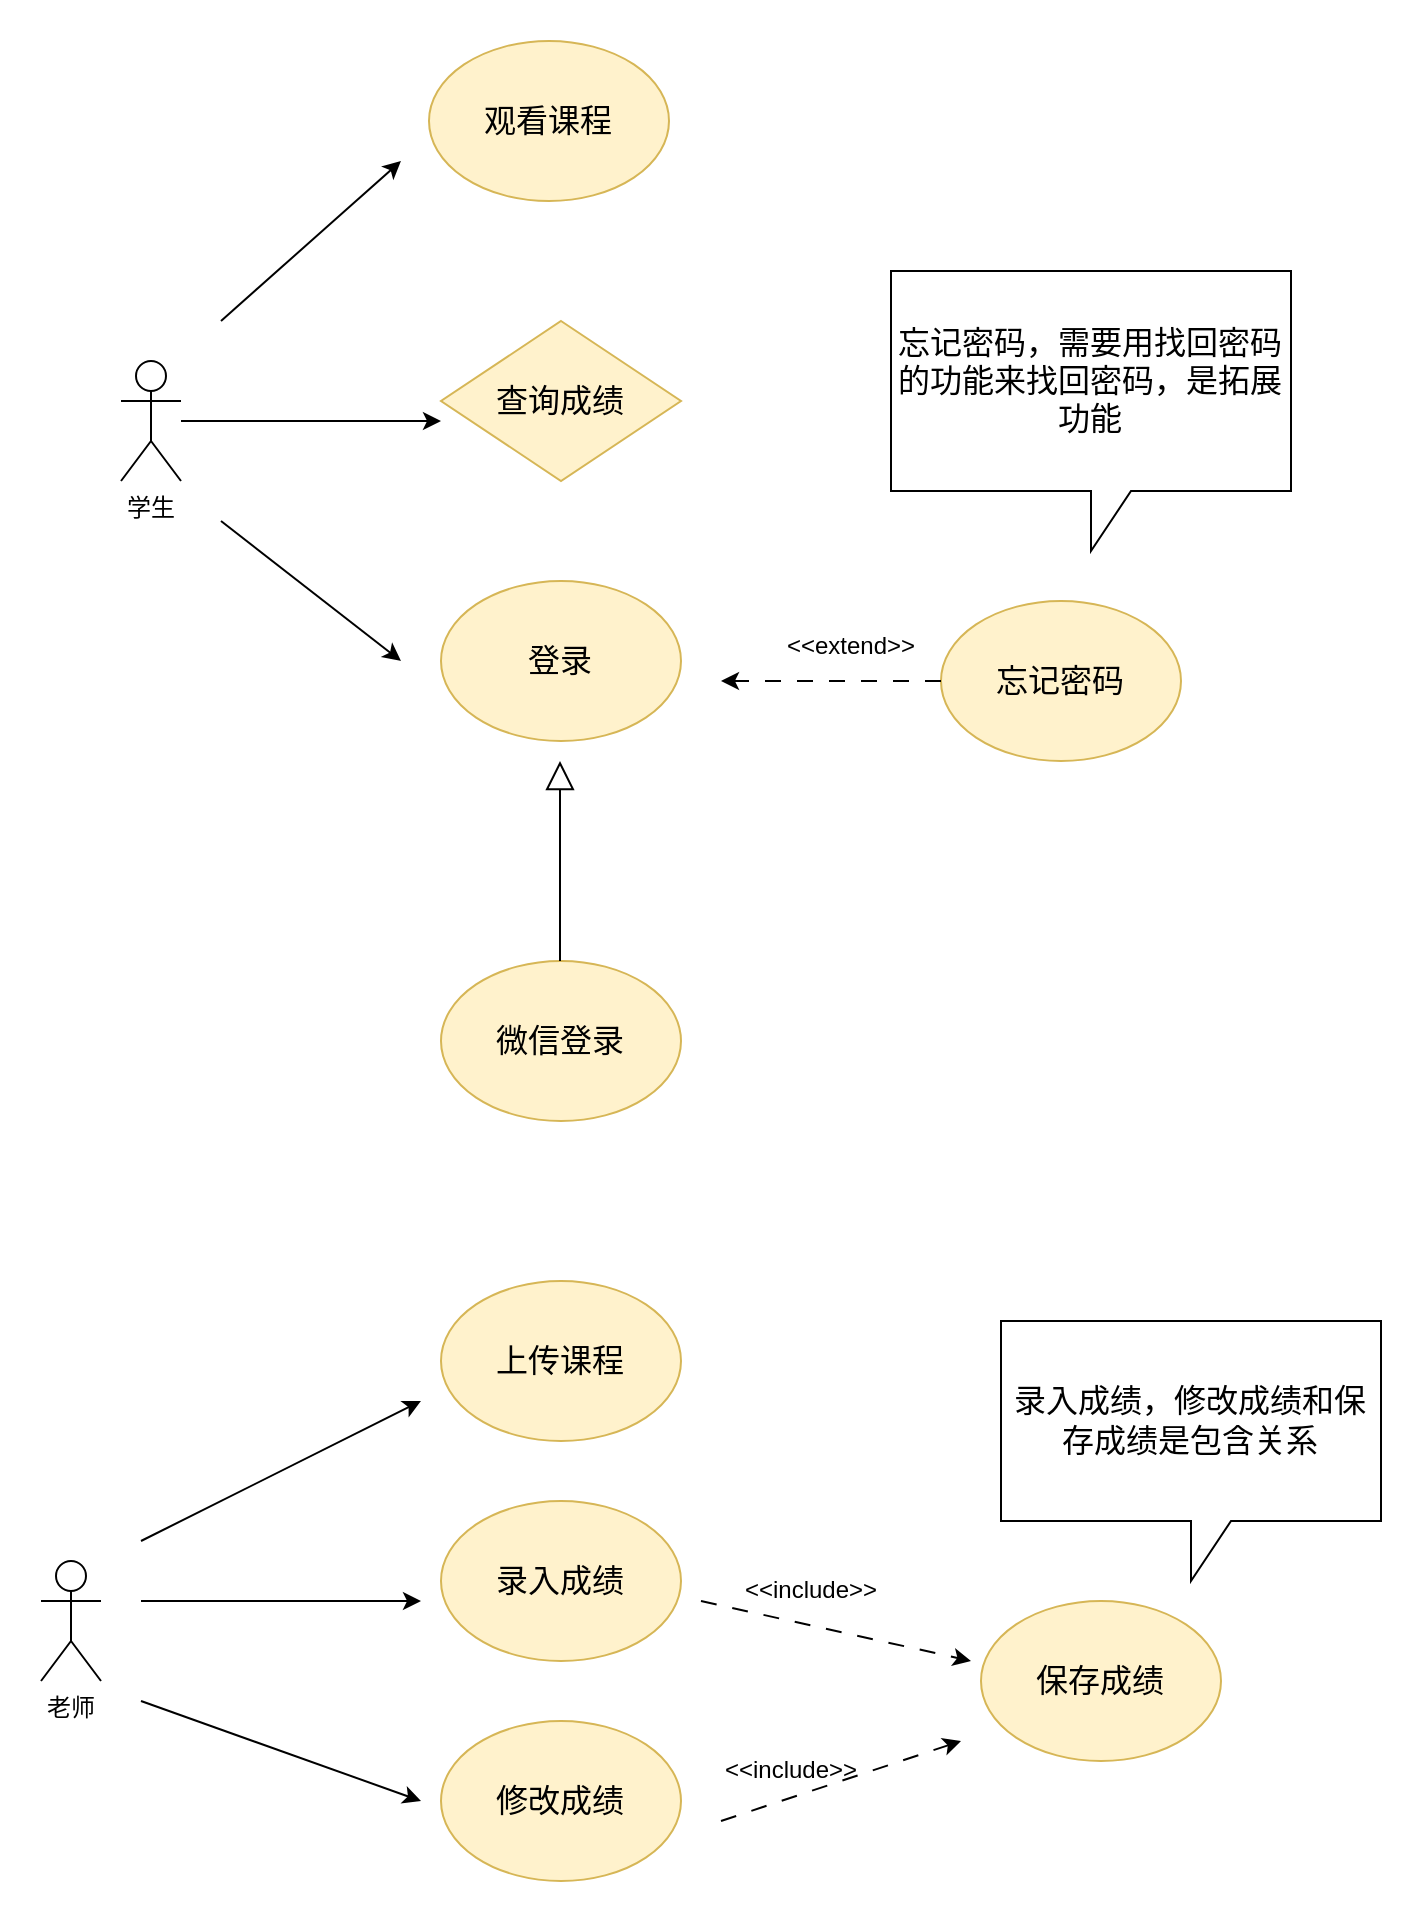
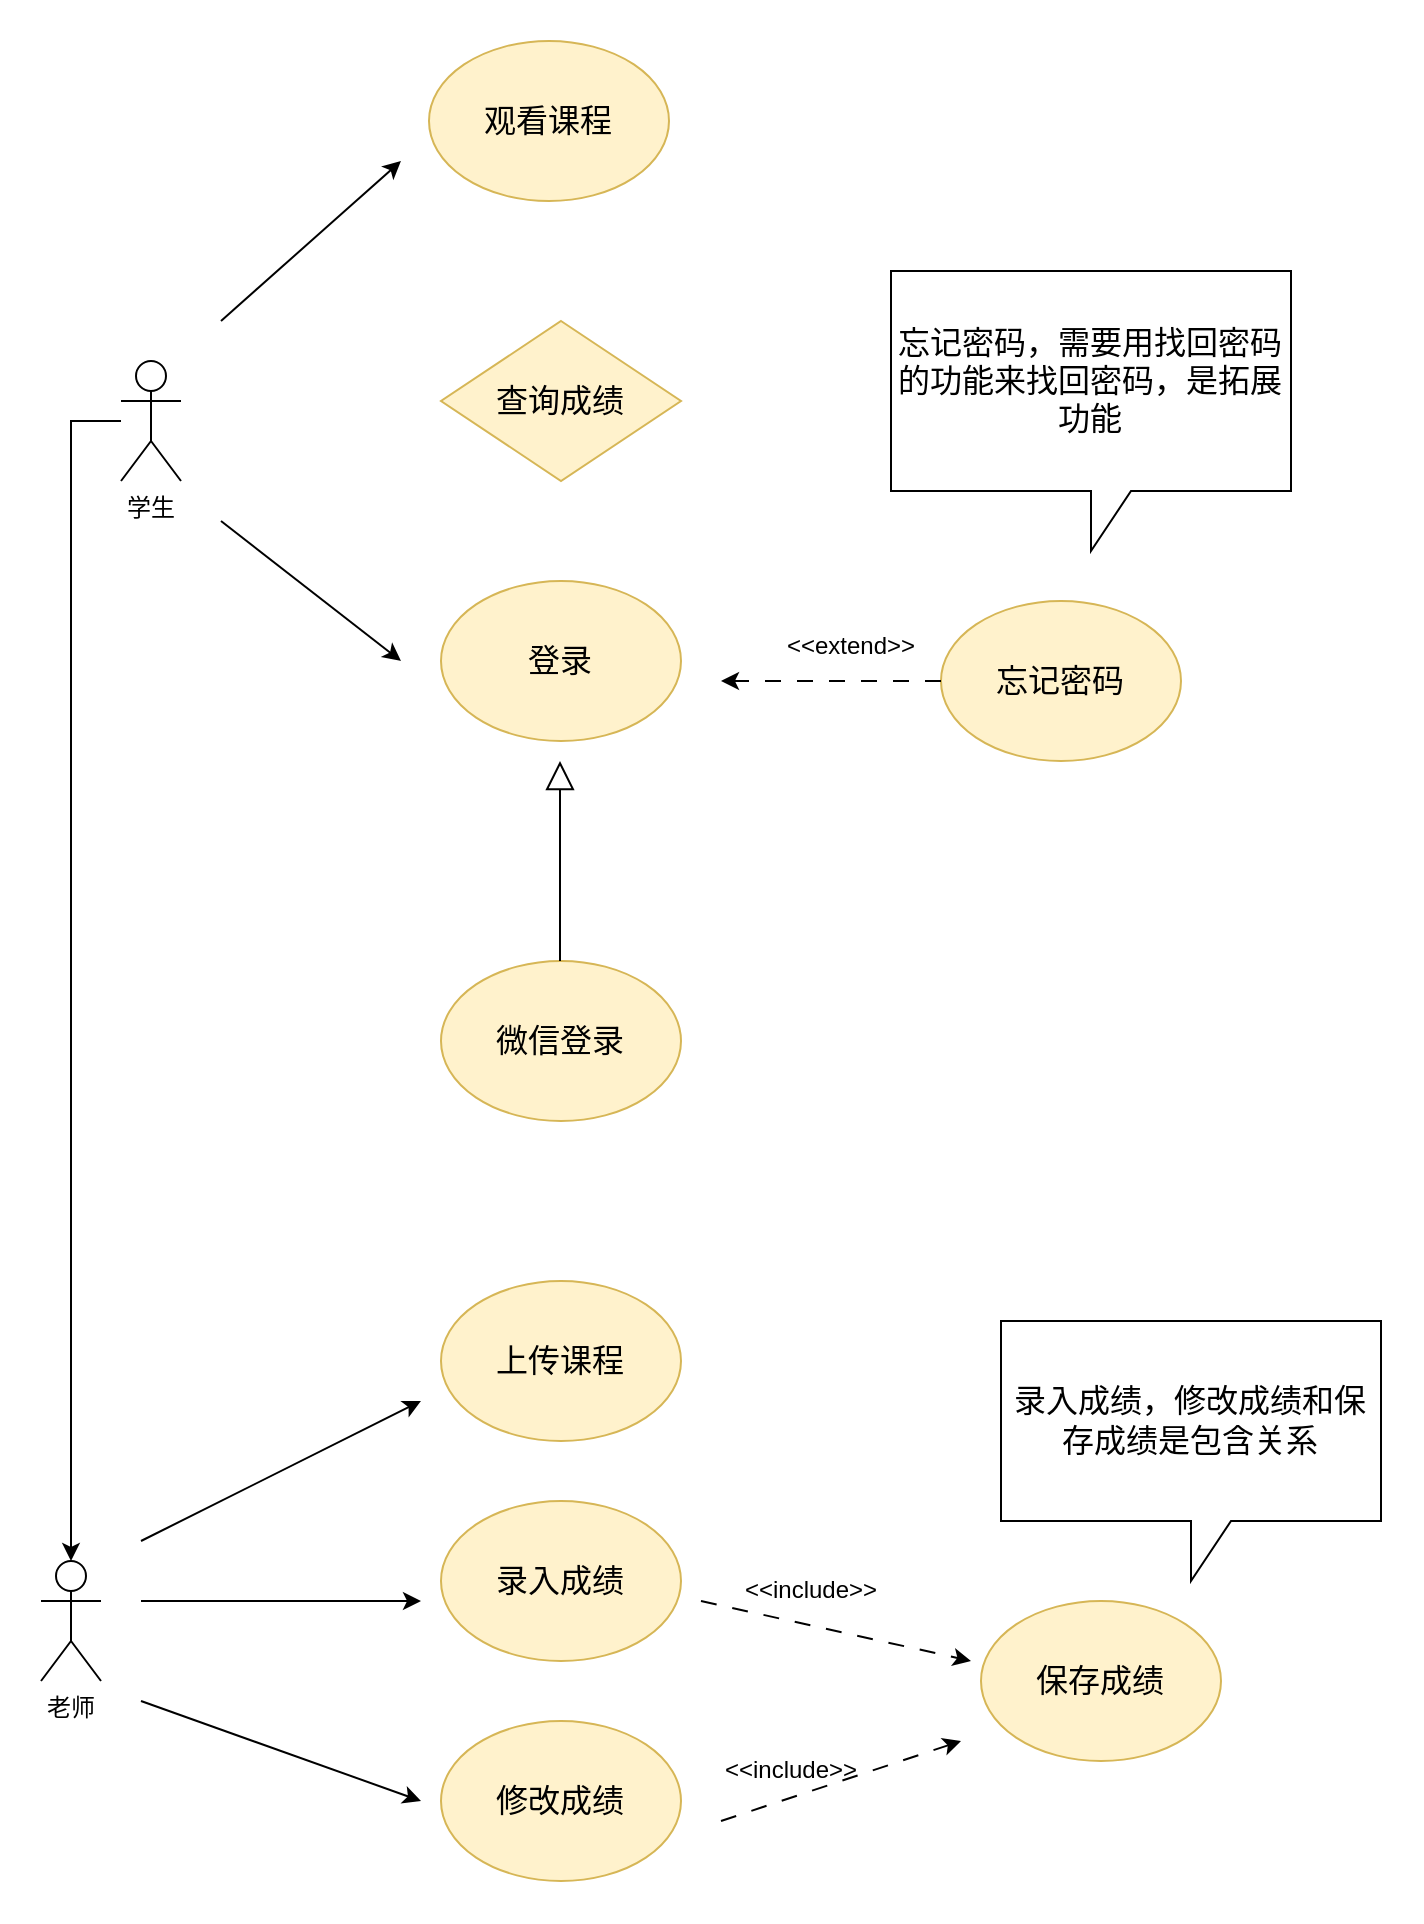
- <mxCell id="7" style="edgeStyle=orthogonalEdgeStyle;rounded=0;orthogonalLoop=1;jettySize=auto;html=1;entryX=0;entryY=0.625;entryDx=0;entryDy=0;entryPerimeter=0;" edge="1" parent="1" source="2" target="4"><mxGeometry relative="1" as="geometry" /></mxCell>
+ <mxCell id="7" style="edgeStyle=orthogonalEdgeStyle;rounded=0;orthogonalLoop=1;jettySize=auto;html=1;" edge="1" parent="1" source="2" target="15"><mxGeometry relative="1" as="geometry" /></mxCell>
